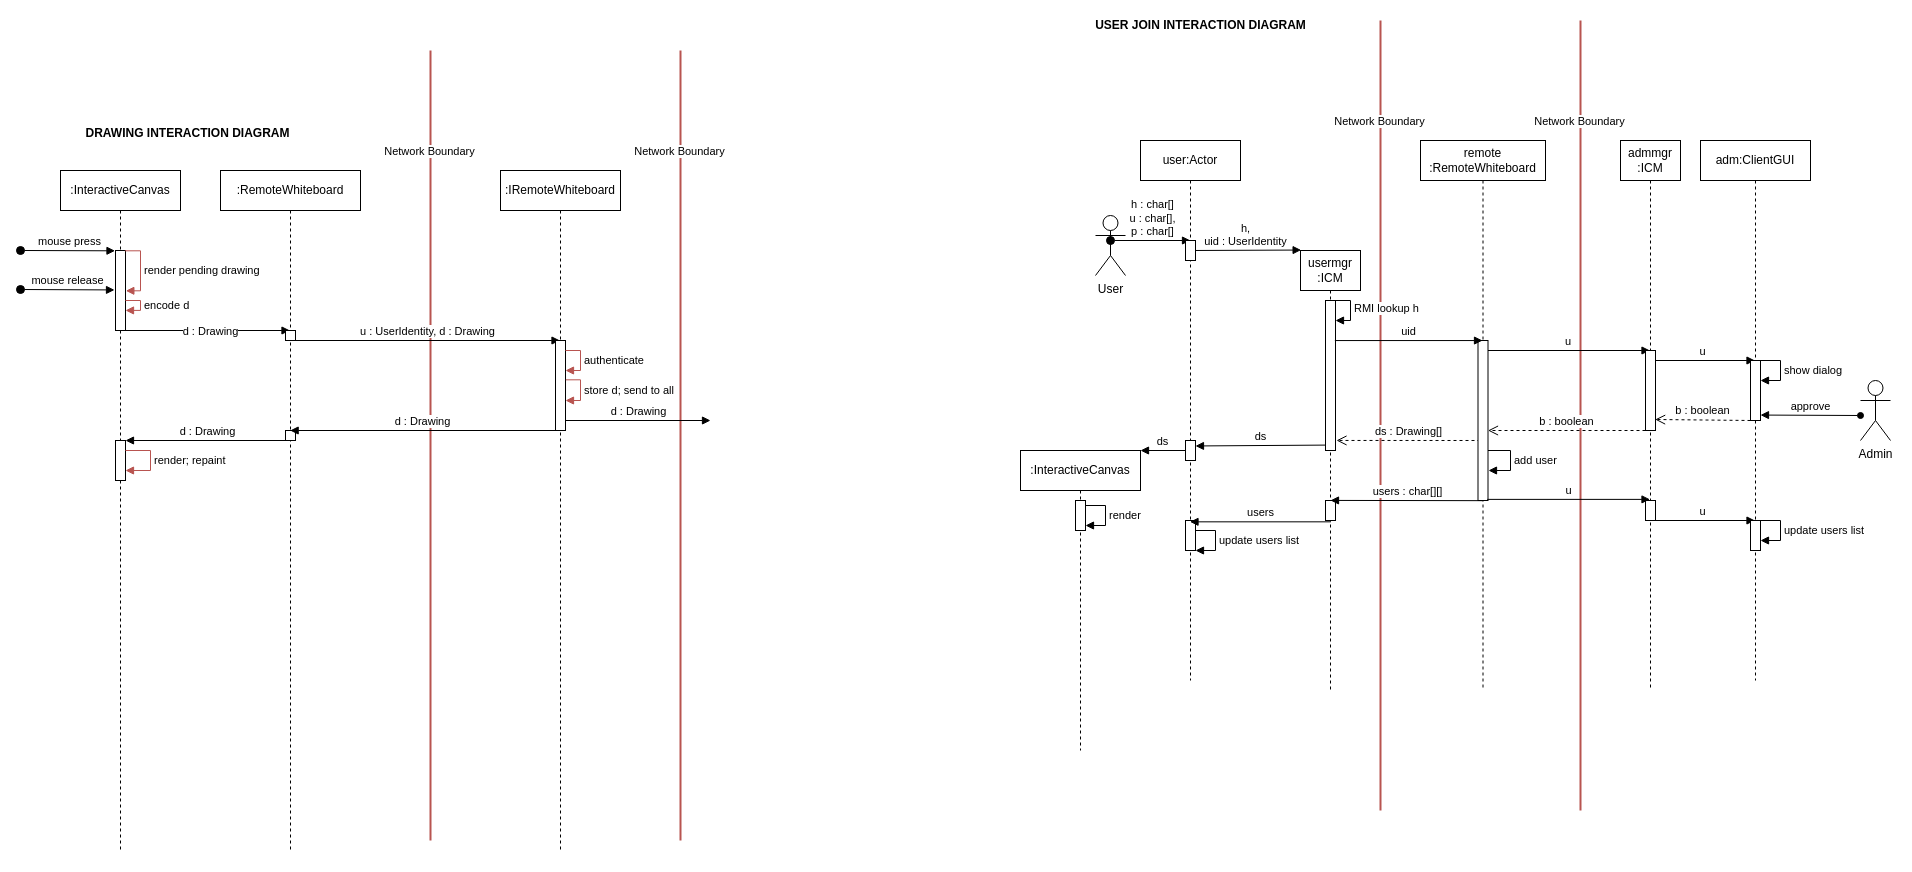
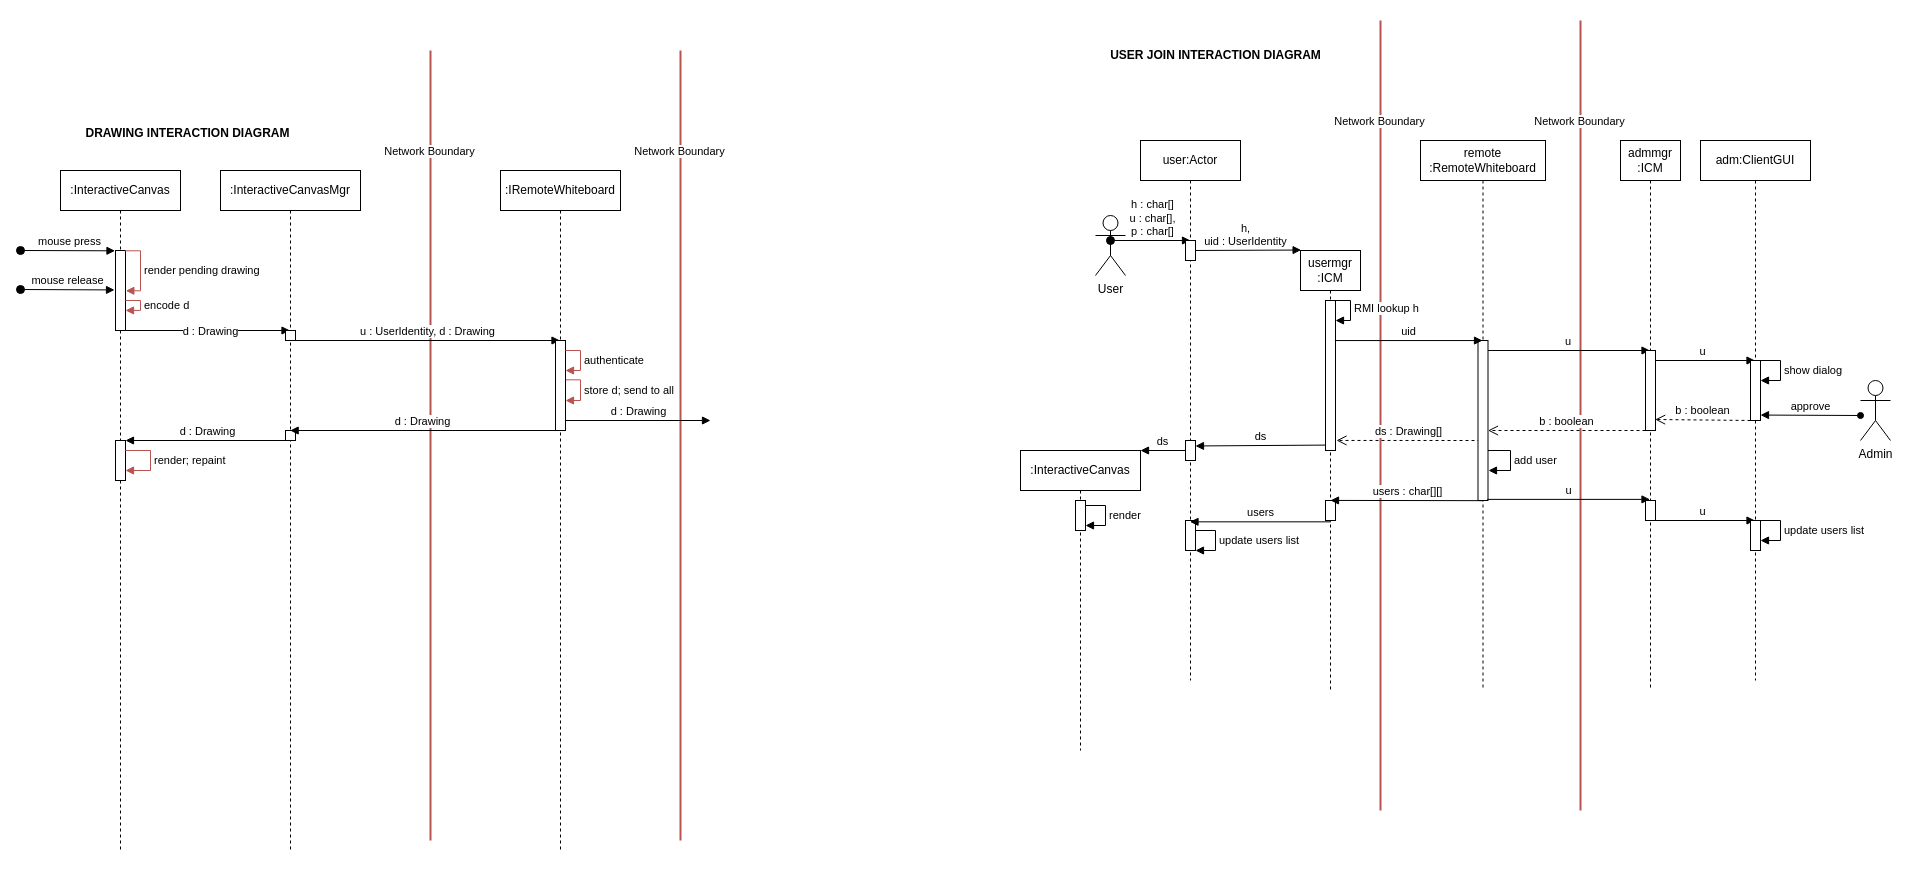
- <mxCell id="32" value="&lt;b&gt;USER JOIN INTERACTION DIAGRAM&lt;br&gt;&lt;/b&gt;" style="text;html=1;align=center;verticalAlign=middle;resizable=0;points=[];autosize=1;strokeColor=none;fillColor=none;" vertex="1" parent="1"><mxGeometry x="1085" y="10" width="230" height="30" as="geometry" /></mxCell>
+ <mxCell id="32" value="&lt;b&gt;USER JOIN INTERACTION DIAGRAM&lt;br&gt;&lt;/b&gt;" style="text;html=1;align=center;verticalAlign=middle;resizable=0;points=[];autosize=1;strokeColor=none;fillColor=none;" vertex="1" parent="1"><mxGeometry x="1100" y="40" width="230" height="30" as="geometry" /></mxCell>
- <mxCell id="15" value=":RemoteWhiteboard" style="shape=umlLifeline;perimeter=lifelinePerimeter;whiteSpace=wrap;html=1;container=1;collapsible=0;recursiveResize=0;outlineConnect=0;" vertex="1" parent="1"><mxGeometry x="220" y="170" width="140" height="680" as="geometry" /></mxCell>
+ <mxCell id="15" value=":InteractiveCanvasMgr" style="shape=umlLifeline;perimeter=lifelinePerimeter;whiteSpace=wrap;html=1;container=1;collapsible=0;recursiveResize=0;outlineConnect=0;" vertex="1" parent="1"><mxGeometry x="220" y="170" width="140" height="680" as="geometry" /></mxCell>
